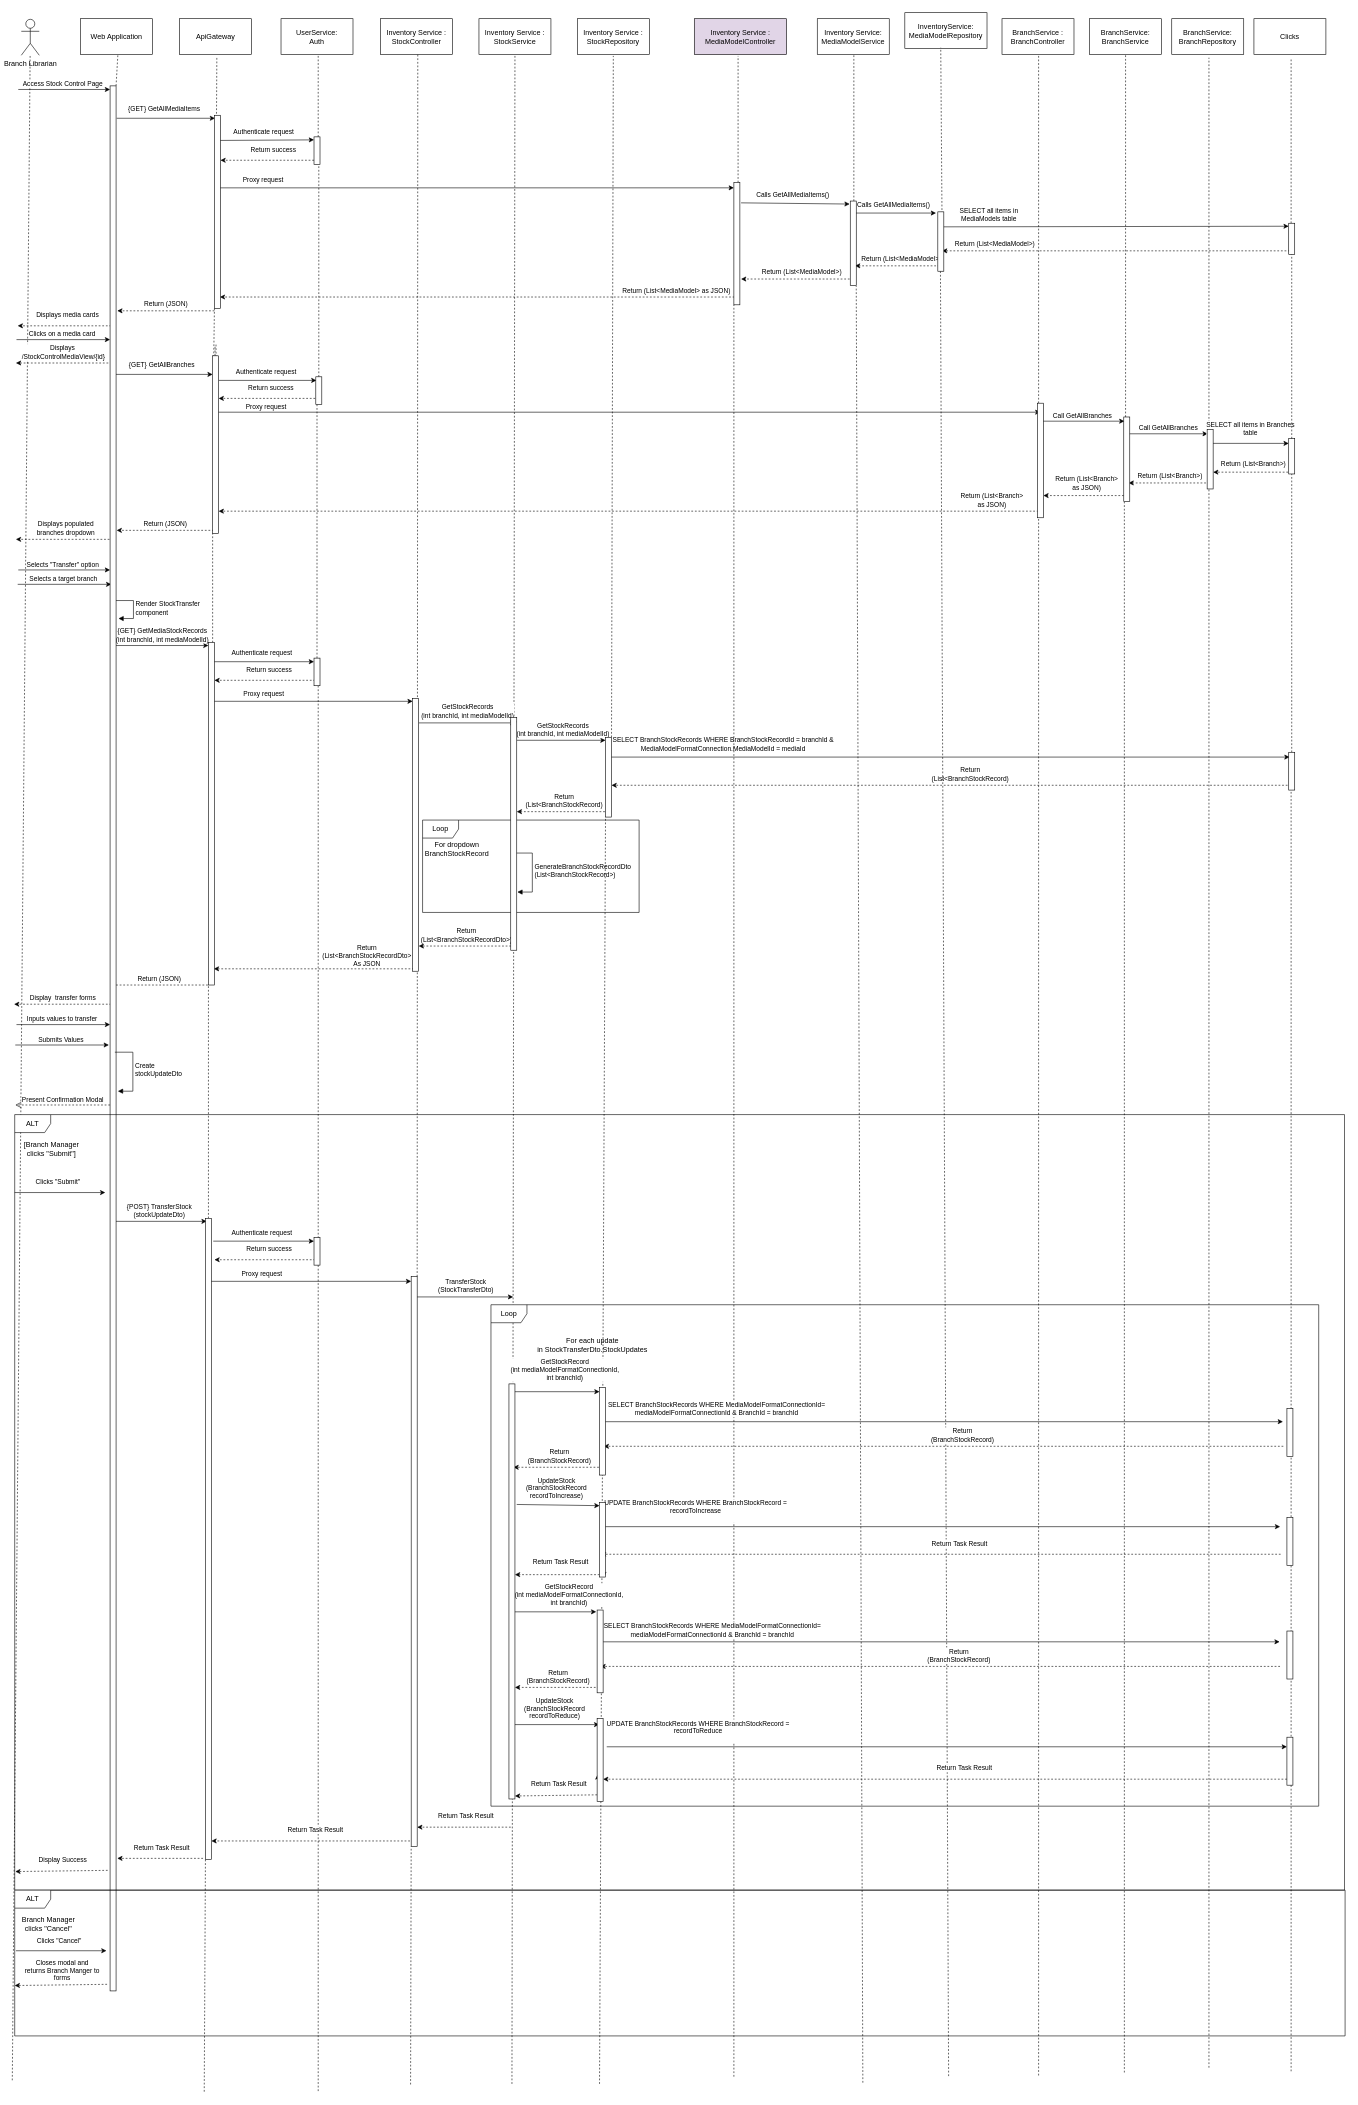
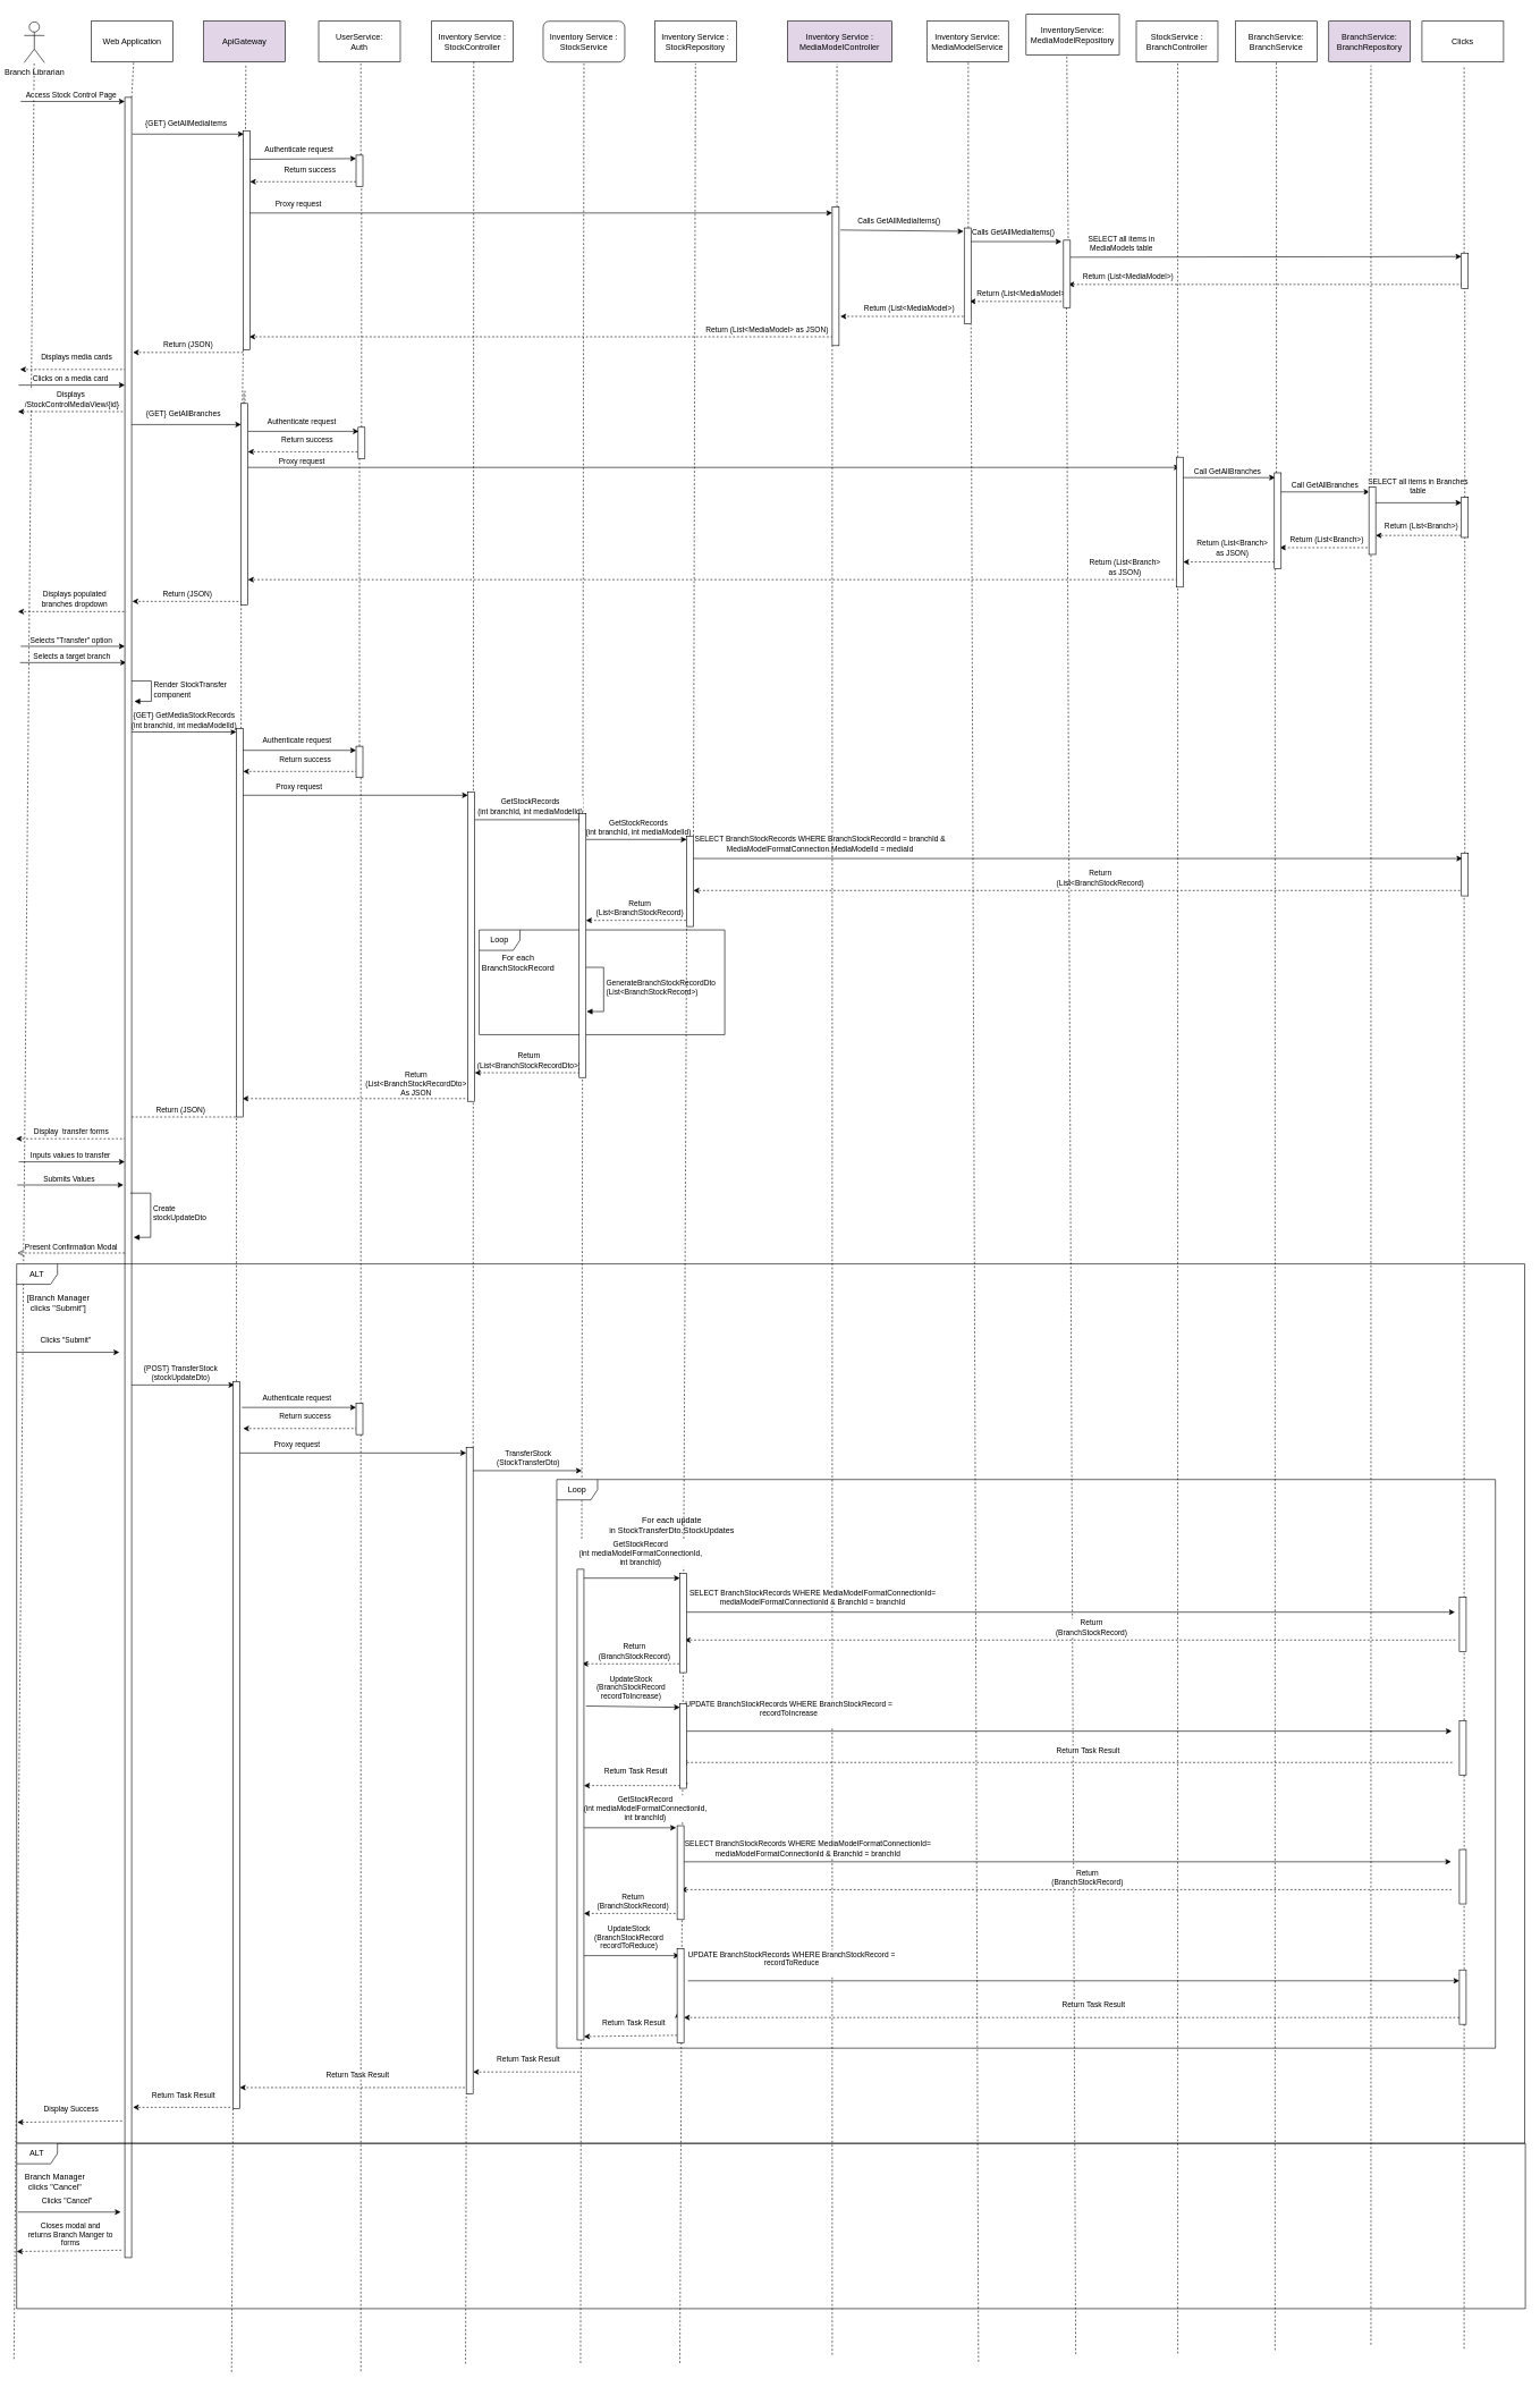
- <mxCell id="4" value="ApiGateway" style="rounded=0;whiteSpace=wrap;html=1;" vertex="1" parent="1"><mxGeometry x="299" y="30" width="120" height="60" as="geometry" /></mxCell>
+ <mxCell id="4" value="ApiGateway" style="rounded=0;whiteSpace=wrap;html=1;fillColor=#e1d5e7;" vertex="1" parent="1"><mxGeometry x="299" y="30" width="120" height="60" as="geometry" /></mxCell>
- <mxCell id="9" value="&lt;div&gt;Inventory Service : StockService&lt;br&gt;&lt;/div&gt;" style="rounded=0;whiteSpace=wrap;html=1;" vertex="1" parent="1"><mxGeometry x="798" y="30" width="120" height="60" as="geometry" /></mxCell>
+ <mxCell id="9" value="&lt;div&gt;Inventory Service : StockService&lt;br&gt;&lt;/div&gt;" style="whiteSpace=wrap;html=1;rounded=1;" vertex="1" parent="1"><mxGeometry x="798" y="30" width="120" height="60" as="geometry" /></mxCell>
- <mxCell id="31" value="&lt;div&gt;BranchService : BranchController&lt;/div&gt;" style="rounded=0;whiteSpace=wrap;html=1;" vertex="1" parent="1"><mxGeometry x="1670" y="30" width="120" height="60" as="geometry" /></mxCell>
+ <mxCell id="31" value="&lt;div&gt;StockService : BranchController&lt;/div&gt;" style="rounded=0;whiteSpace=wrap;html=1;" vertex="1" parent="1"><mxGeometry x="1670" y="30" width="120" height="60" as="geometry" /></mxCell>
- <mxCell id="34" value="&lt;div&gt;BranchService:&lt;/div&gt;&lt;div&gt;BranchRepository&lt;/div&gt;" style="rounded=0;whiteSpace=wrap;html=1;" vertex="1" parent="1"><mxGeometry x="1953" y="30" width="120" height="60" as="geometry" /></mxCell>
+ <mxCell id="34" value="&lt;div&gt;BranchService:&lt;/div&gt;&lt;div&gt;BranchRepository&lt;/div&gt;" style="rounded=0;whiteSpace=wrap;html=1;fillColor=#e1d5e7;" vertex="1" parent="1"><mxGeometry x="1953" y="30" width="120" height="60" as="geometry" /></mxCell>
- <mxCell id="105" value="For dropdown &lt;br&gt;BranchStockRecord" style="text;html=1;align=center;verticalAlign=middle;resizable=0;points=[];autosize=1;strokeColor=none;fillColor=none;" vertex="1" parent="1"><mxGeometry x="697.5" y="1394" width="127" height="41" as="geometry" /></mxCell>
+ <mxCell id="105" value="For each &lt;br&gt;BranchStockRecord" style="text;html=1;align=center;verticalAlign=middle;resizable=0;points=[];autosize=1;strokeColor=none;fillColor=none;" vertex="1" parent="1"><mxGeometry x="697.5" y="1394" width="127" height="41" as="geometry" /></mxCell>
